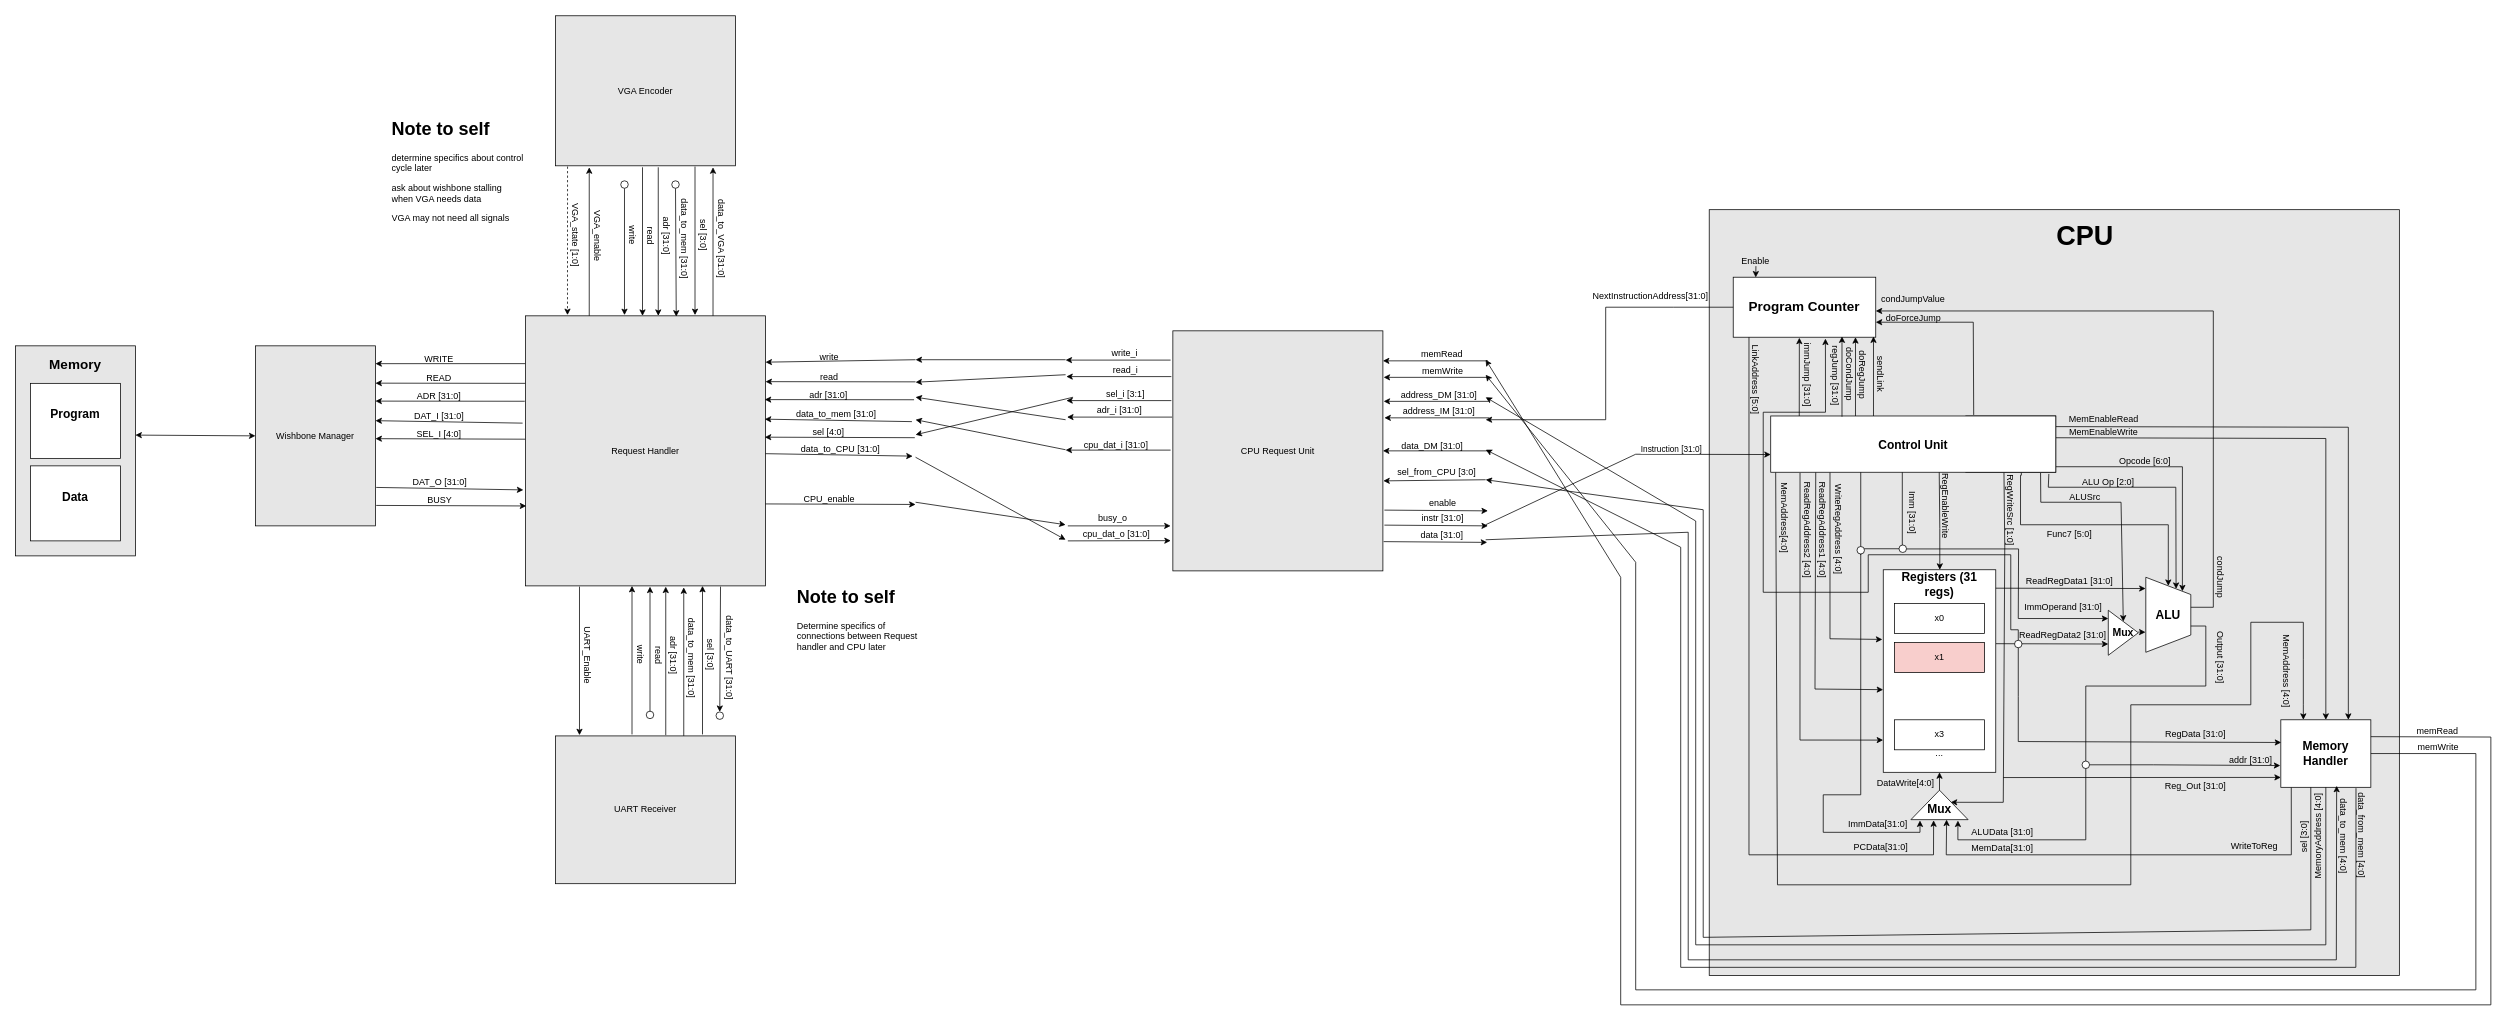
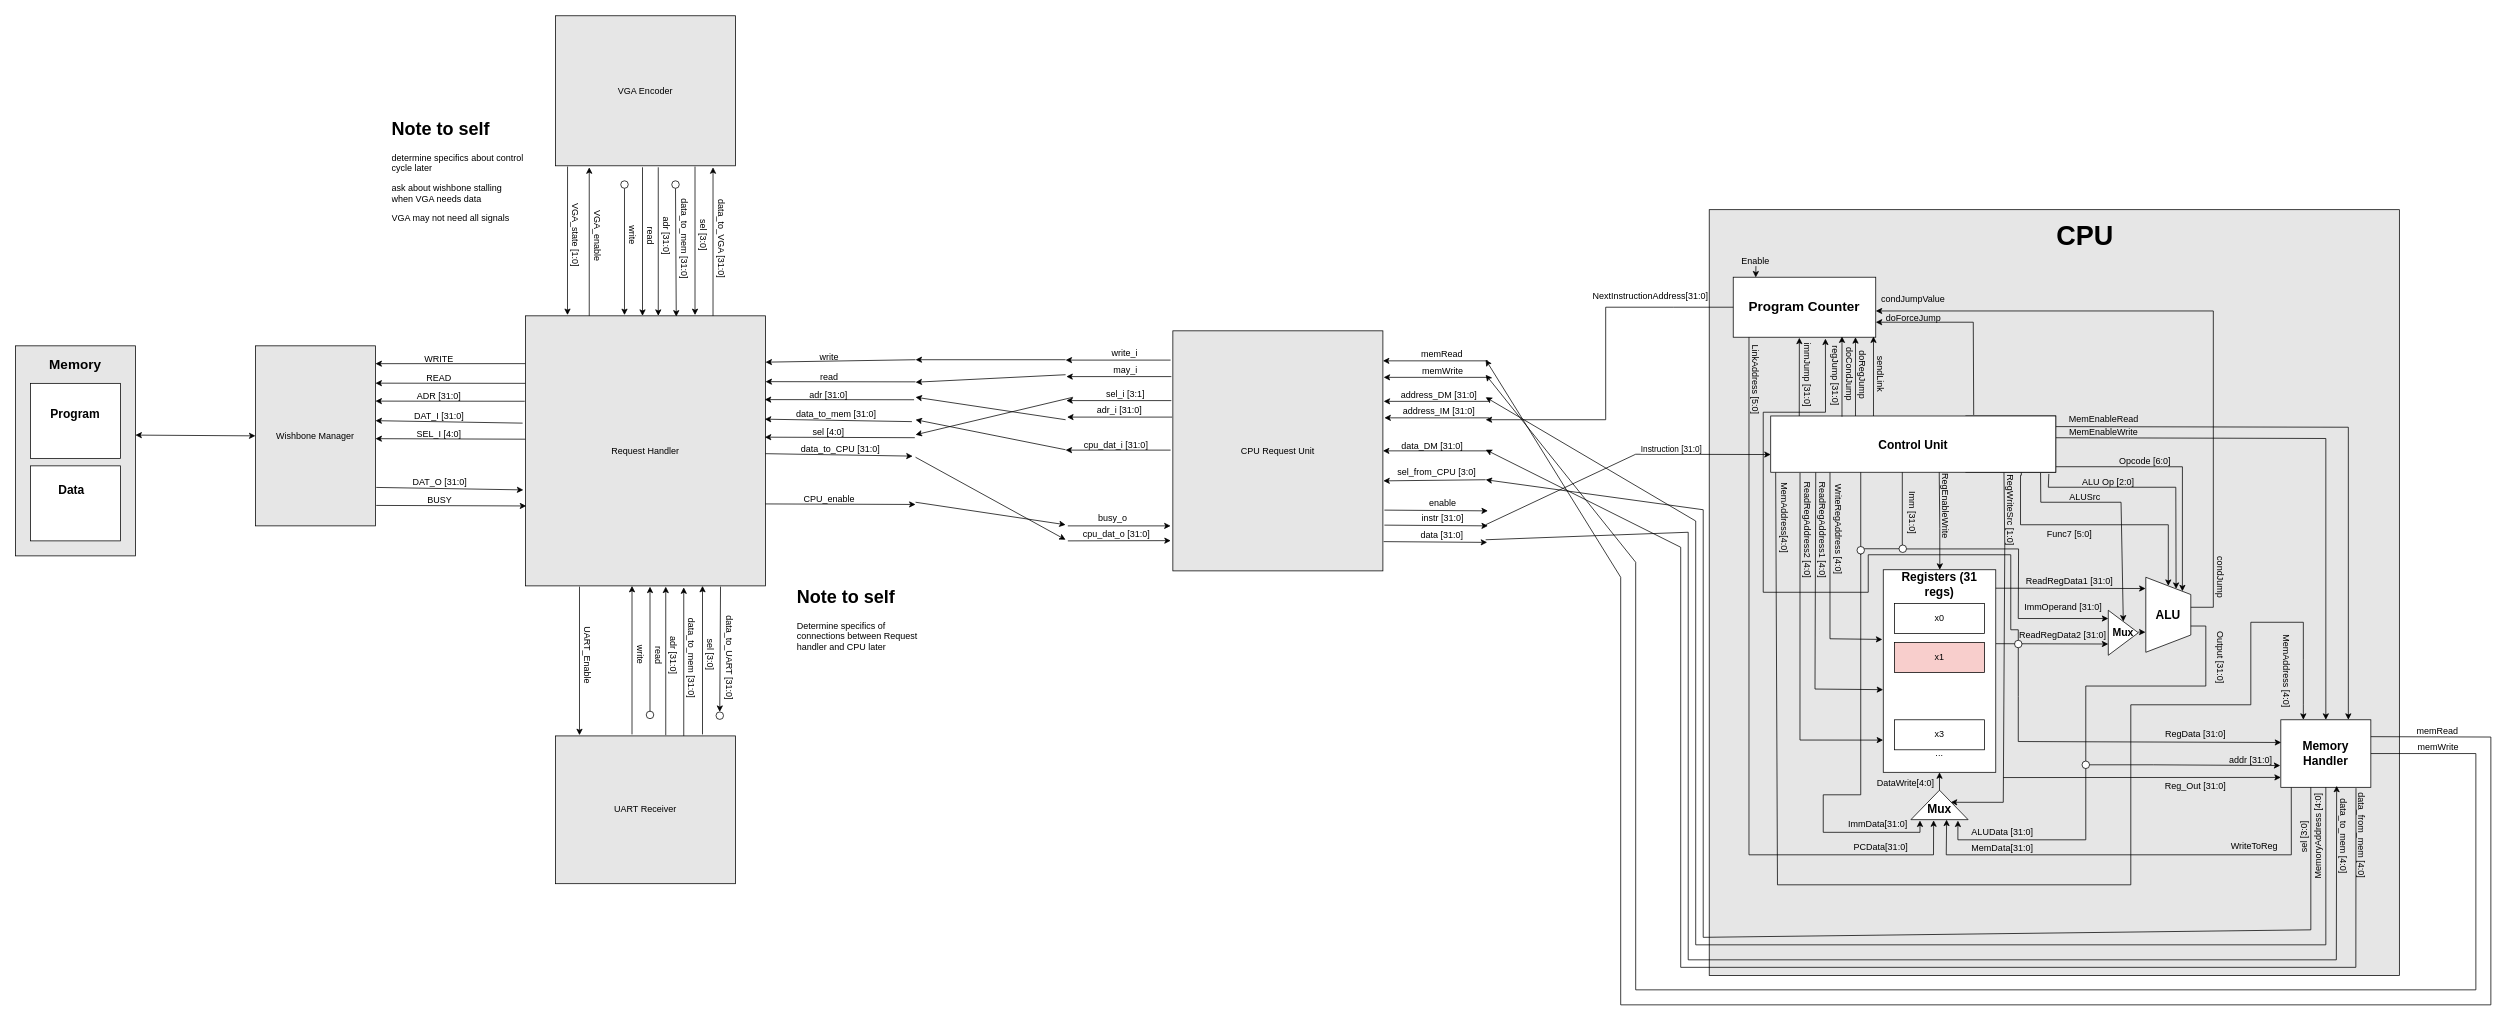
- <mxCell id="120" value="" style="endArrow=classic;html=1;rounded=0;exitX=0.067;exitY=1.005;exitDx=0;exitDy=0;exitPerimeter=0;entryX=0.175;entryY=-0.003;entryDx=0;entryDy=0;entryPerimeter=0;dashed=1;" parent="1" source="102" target="114" edge="1"><mxGeometry width="50" height="50" relative="1" as="geometry"><mxPoint x="880" y="460.5" as="sourcePoint" /><mxPoint x="930" y="410.5" as="targetPoint" /></mxGeometry></mxCell>
+ <mxCell id="120" value="" style="endArrow=classic;html=1;rounded=0;exitX=0.067;exitY=1.005;exitDx=0;exitDy=0;exitPerimeter=0;entryX=0.175;entryY=-0.003;entryDx=0;entryDy=0;entryPerimeter=0;" parent="1" source="102" target="114" edge="1"><mxGeometry width="50" height="50" relative="1" as="geometry"><mxPoint x="880" y="460.5" as="sourcePoint" /><mxPoint x="930" y="410.5" as="targetPoint" /></mxGeometry></mxCell>
- <mxCell id="193" value="read_i" style="text;html=1;align=center;verticalAlign=middle;whiteSpace=wrap;rounded=0;" vertex="1" parent="1"><mxGeometry x="1470" y="477.5" width="60" height="30" as="geometry" /></mxCell>
+ <mxCell id="193" value="may_i" style="text;html=1;align=center;verticalAlign=middle;whiteSpace=wrap;rounded=0;" vertex="1" parent="1"><mxGeometry x="1470" y="477.5" width="60" height="30" as="geometry" /></mxCell>
- <mxCell id="12" value="&lt;font style=&quot;font-size: 16px;&quot;&gt;&lt;b&gt;Data&lt;/b&gt;&lt;/font&gt;" style="text;html=1;align=center;verticalAlign=middle;whiteSpace=wrap;rounded=0;" parent="1" vertex="1"><mxGeometry x="70" y="647" width="60" height="30" as="geometry" /></mxCell>
+ <mxCell id="12" value="&lt;font style=&quot;font-size: 16px;&quot;&gt;&lt;b&gt;Data&lt;/b&gt;&lt;/font&gt;" style="text;html=1;align=center;verticalAlign=middle;whiteSpace=wrap;rounded=0;" parent="1" vertex="1"><mxGeometry x="65" y="637" width="60" height="30" as="geometry" /></mxCell>
